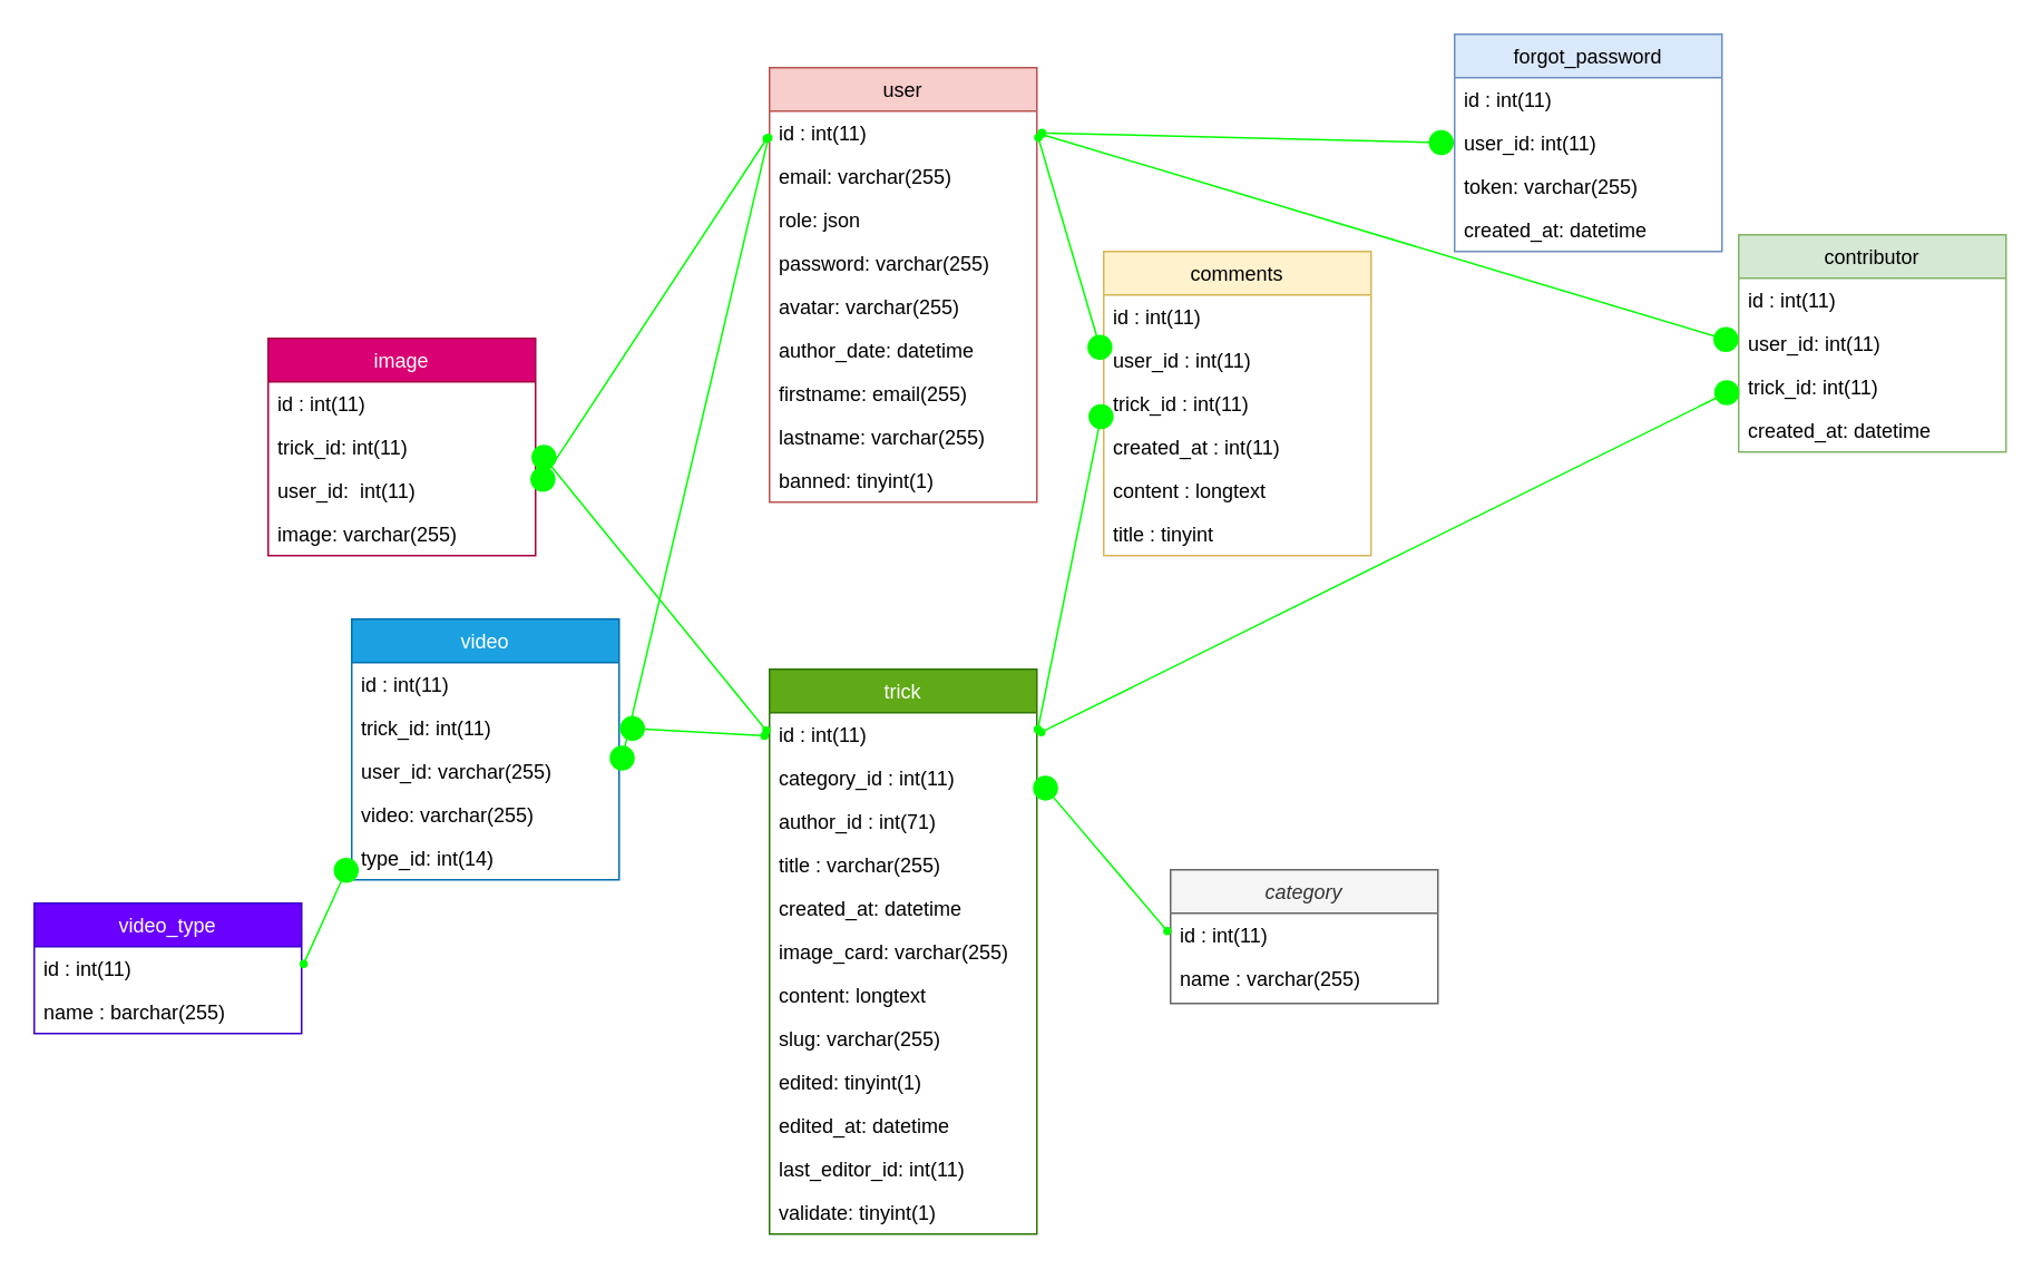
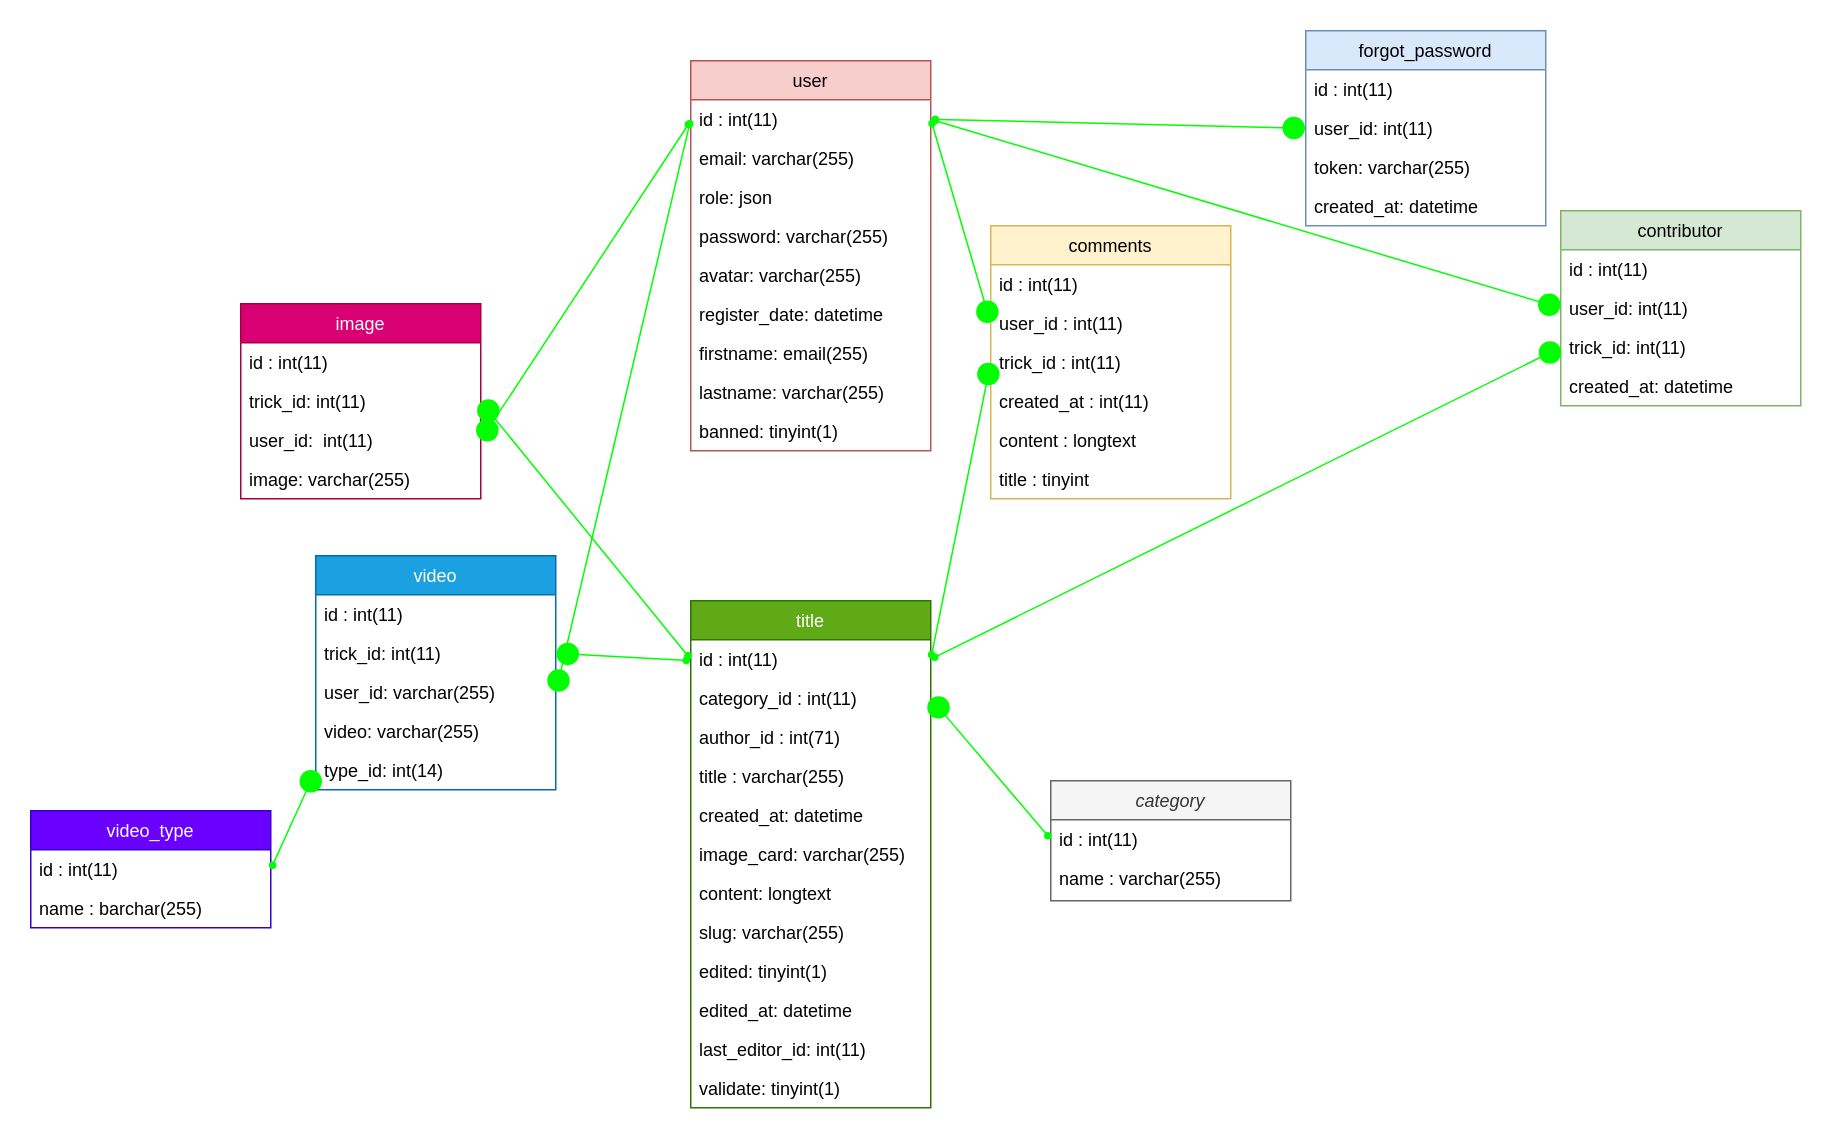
- <mxCell id="16" value="author_date: datetime" style="text;align=left;verticalAlign=top;spacingLeft=4;spacingRight=4;overflow=hidden;rotatable=0;points=[[0,0.5],[1,0.5]];portConstraint=eastwest;rounded=0;shadow=0;html=0;" vertex="1" parent="10"><mxGeometry y="156" width="160" height="26" as="geometry" /></mxCell>
+ <mxCell id="16" value="register_date: datetime" style="text;align=left;verticalAlign=top;spacingLeft=4;spacingRight=4;overflow=hidden;rotatable=0;points=[[0,0.5],[1,0.5]];portConstraint=eastwest;rounded=0;shadow=0;html=0;" vertex="1" parent="10"><mxGeometry y="156" width="160" height="26" as="geometry" /></mxCell>
- <mxCell id="37" value="trick" style="swimlane;fontStyle=0;align=center;verticalAlign=top;childLayout=stackLayout;horizontal=1;startSize=26;horizontalStack=0;resizeParent=1;resizeLast=0;collapsible=1;marginBottom=0;rounded=0;shadow=0;strokeWidth=1;fillColor=#60a917;strokeColor=#2D7600;fontColor=#ffffff;" vertex="1" parent="1"><mxGeometry x="460" y="400" width="160" height="338" as="geometry"><mxRectangle x="340" y="380" width="170" height="26" as="alternateBounds" /></mxGeometry></mxCell>
+ <mxCell id="37" value="title" style="swimlane;fontStyle=0;align=center;verticalAlign=top;childLayout=stackLayout;horizontal=1;startSize=26;horizontalStack=0;resizeParent=1;resizeLast=0;collapsible=1;marginBottom=0;rounded=0;shadow=0;strokeWidth=1;fillColor=#60a917;strokeColor=#2D7600;fontColor=#ffffff;" vertex="1" parent="1"><mxGeometry x="460" y="400" width="160" height="338" as="geometry"><mxRectangle x="340" y="380" width="170" height="26" as="alternateBounds" /></mxGeometry></mxCell>
